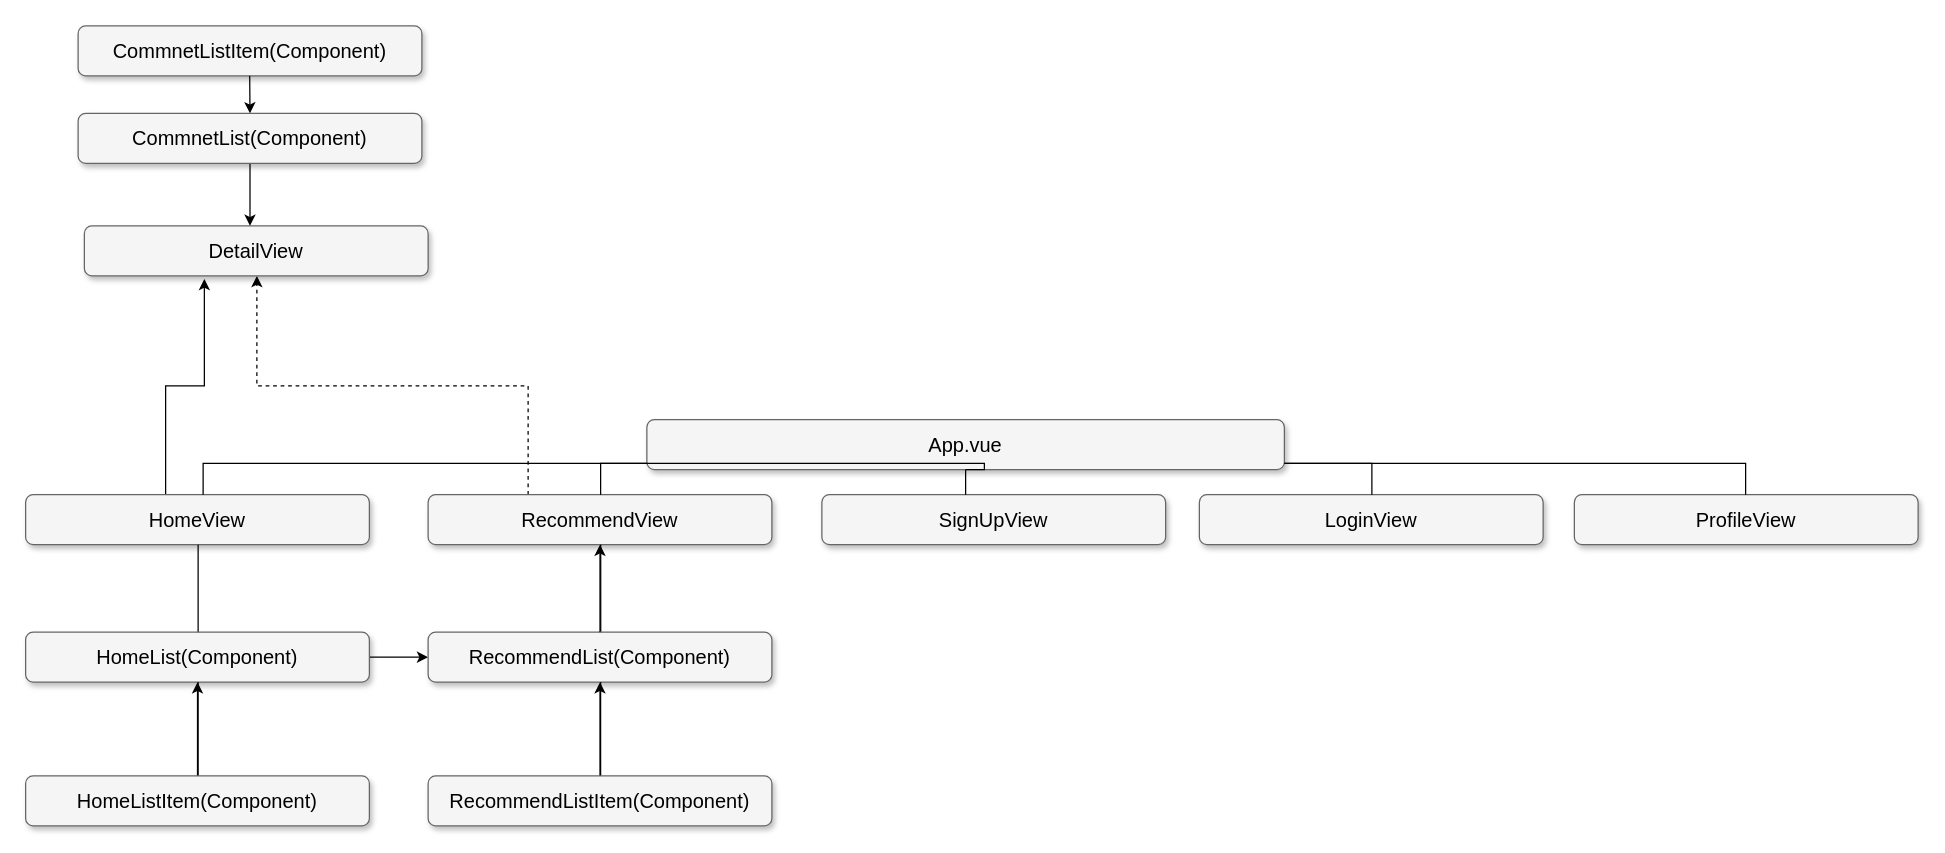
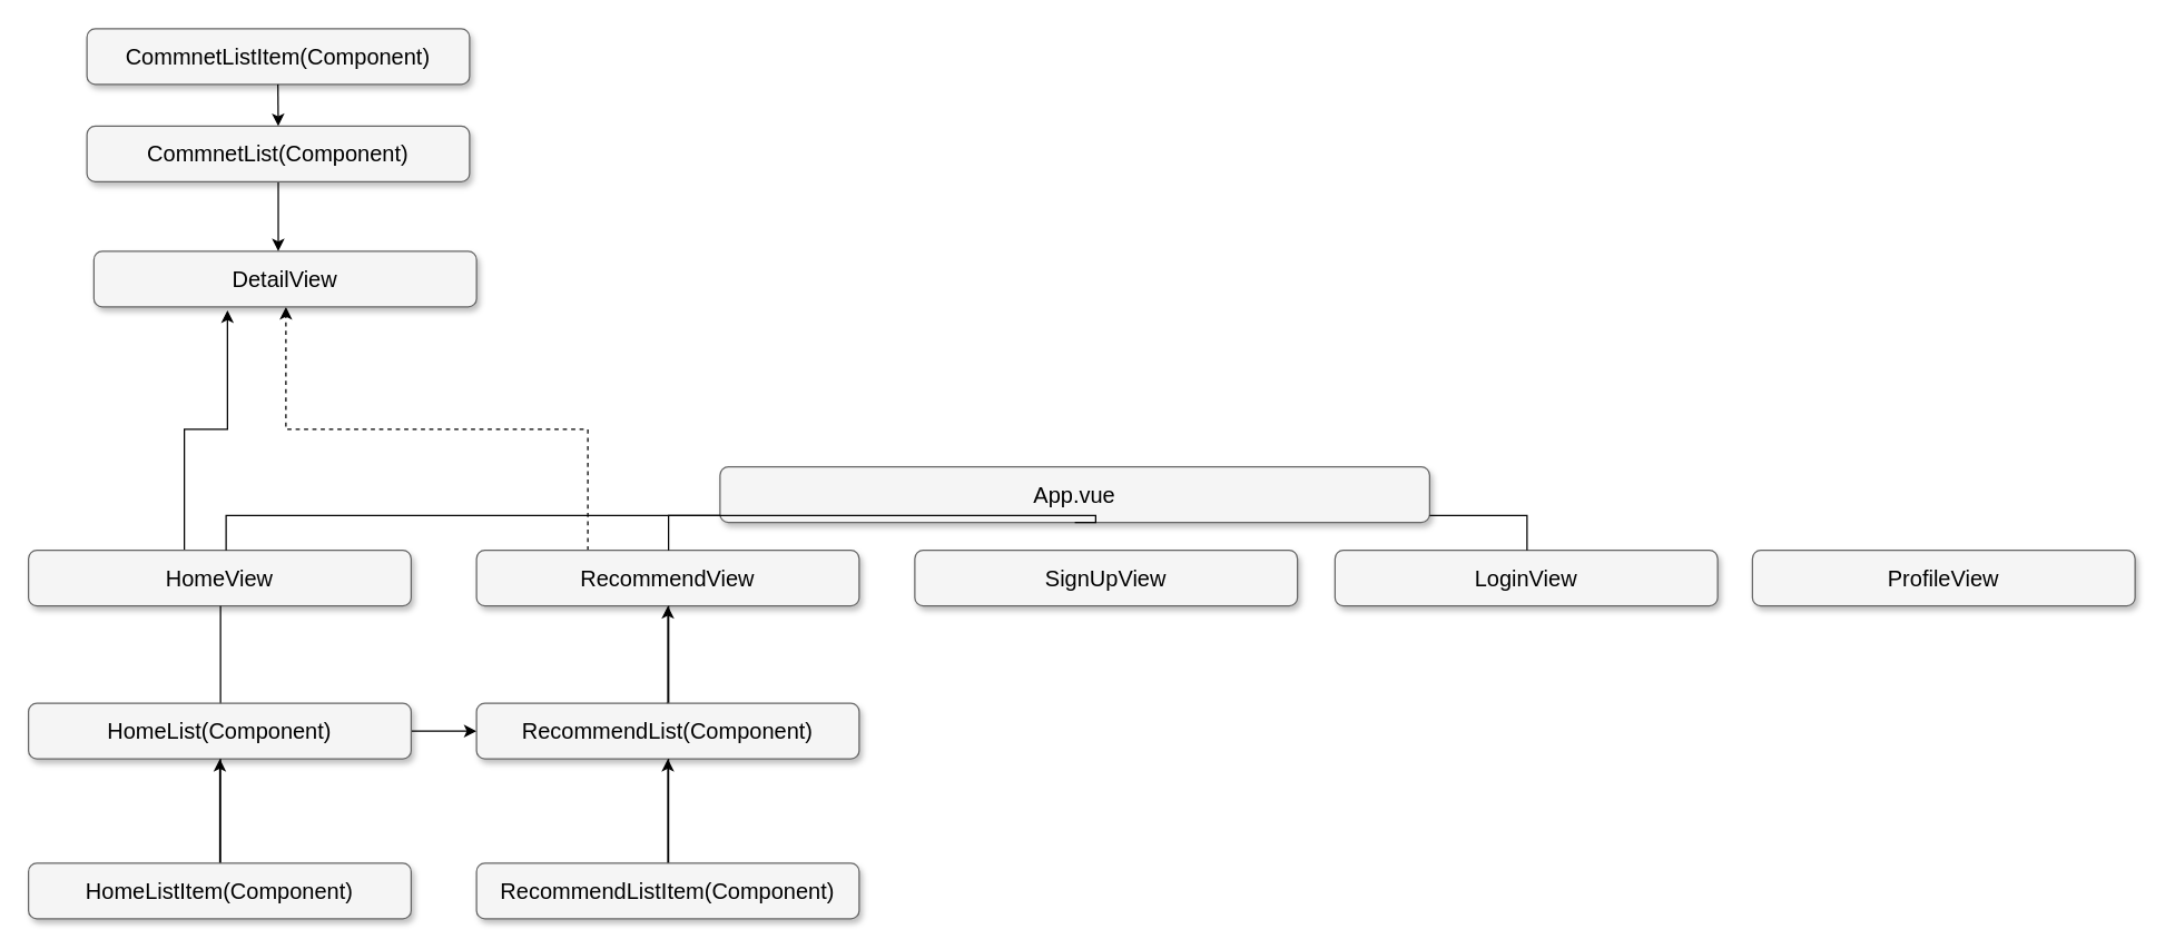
- <mxCell id="14" style="edgeStyle=orthogonalEdgeStyle;html=1;startSize=6;endFill=0;endSize=6;strokeWidth=1;fontSize=16;rounded=0;endArrow=none;" parent="1" source="2" target="7" edge="1"><mxGeometry relative="1" as="geometry"><Array as="points"><mxPoint x="787" y="370" /><mxPoint x="1396" y="370" /></Array></mxGeometry></mxCell>
- <mxCell id="11" style="edgeStyle=elbowEdgeStyle;html=1;startSize=6;endFill=0;endSize=6;strokeWidth=1;fontSize=16;rounded=0;endArrow=none;" parent="1" source="2" target="5" edge="1"><mxGeometry relative="1" as="geometry"><Array as="points"><mxPoint x="787" y="375" /></Array></mxGeometry></mxCell>
